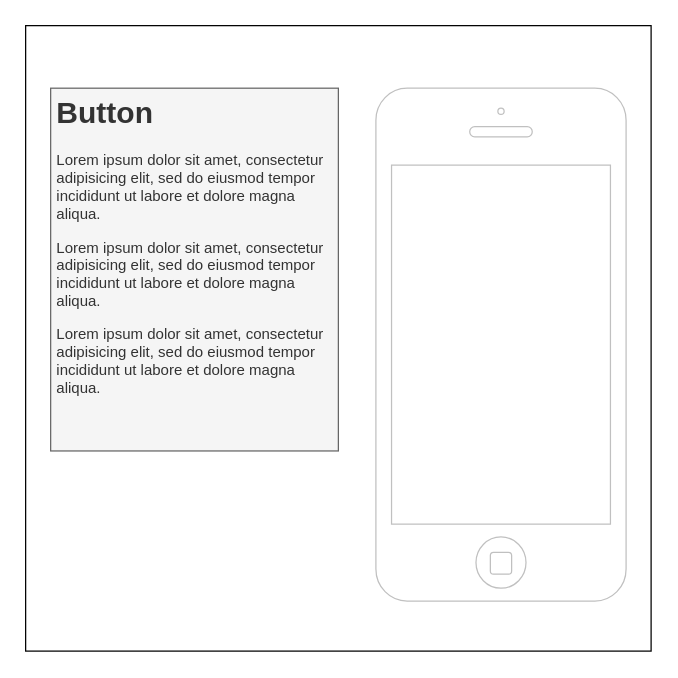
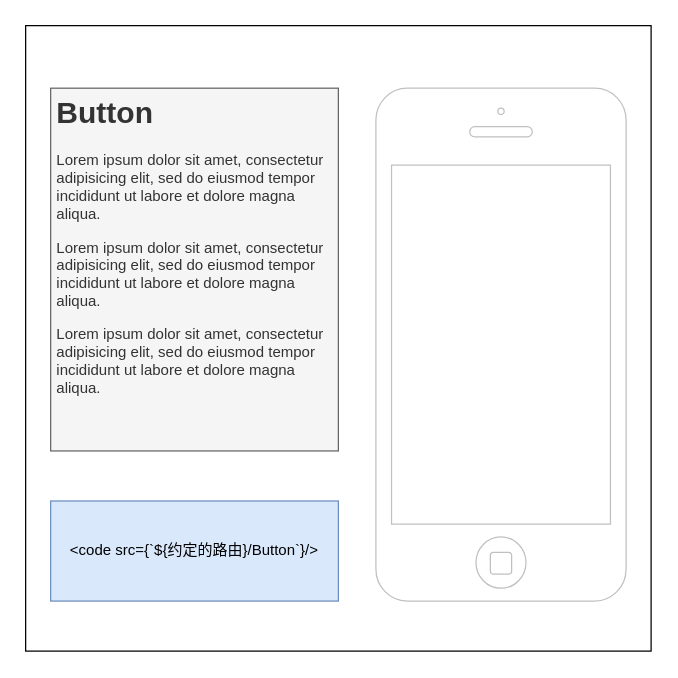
+ <mxCell id="5" value="&amp;lt;code src={`${约定的路由}/Button`}/&amp;gt;" style="rounded=0;whiteSpace=wrap;html=1;fillColor=#dae8fc;strokeColor=#6c8ebf;" vertex="1" parent="1"><mxGeometry x="40" y="400" width="230" height="80" as="geometry" /></mxCell>
